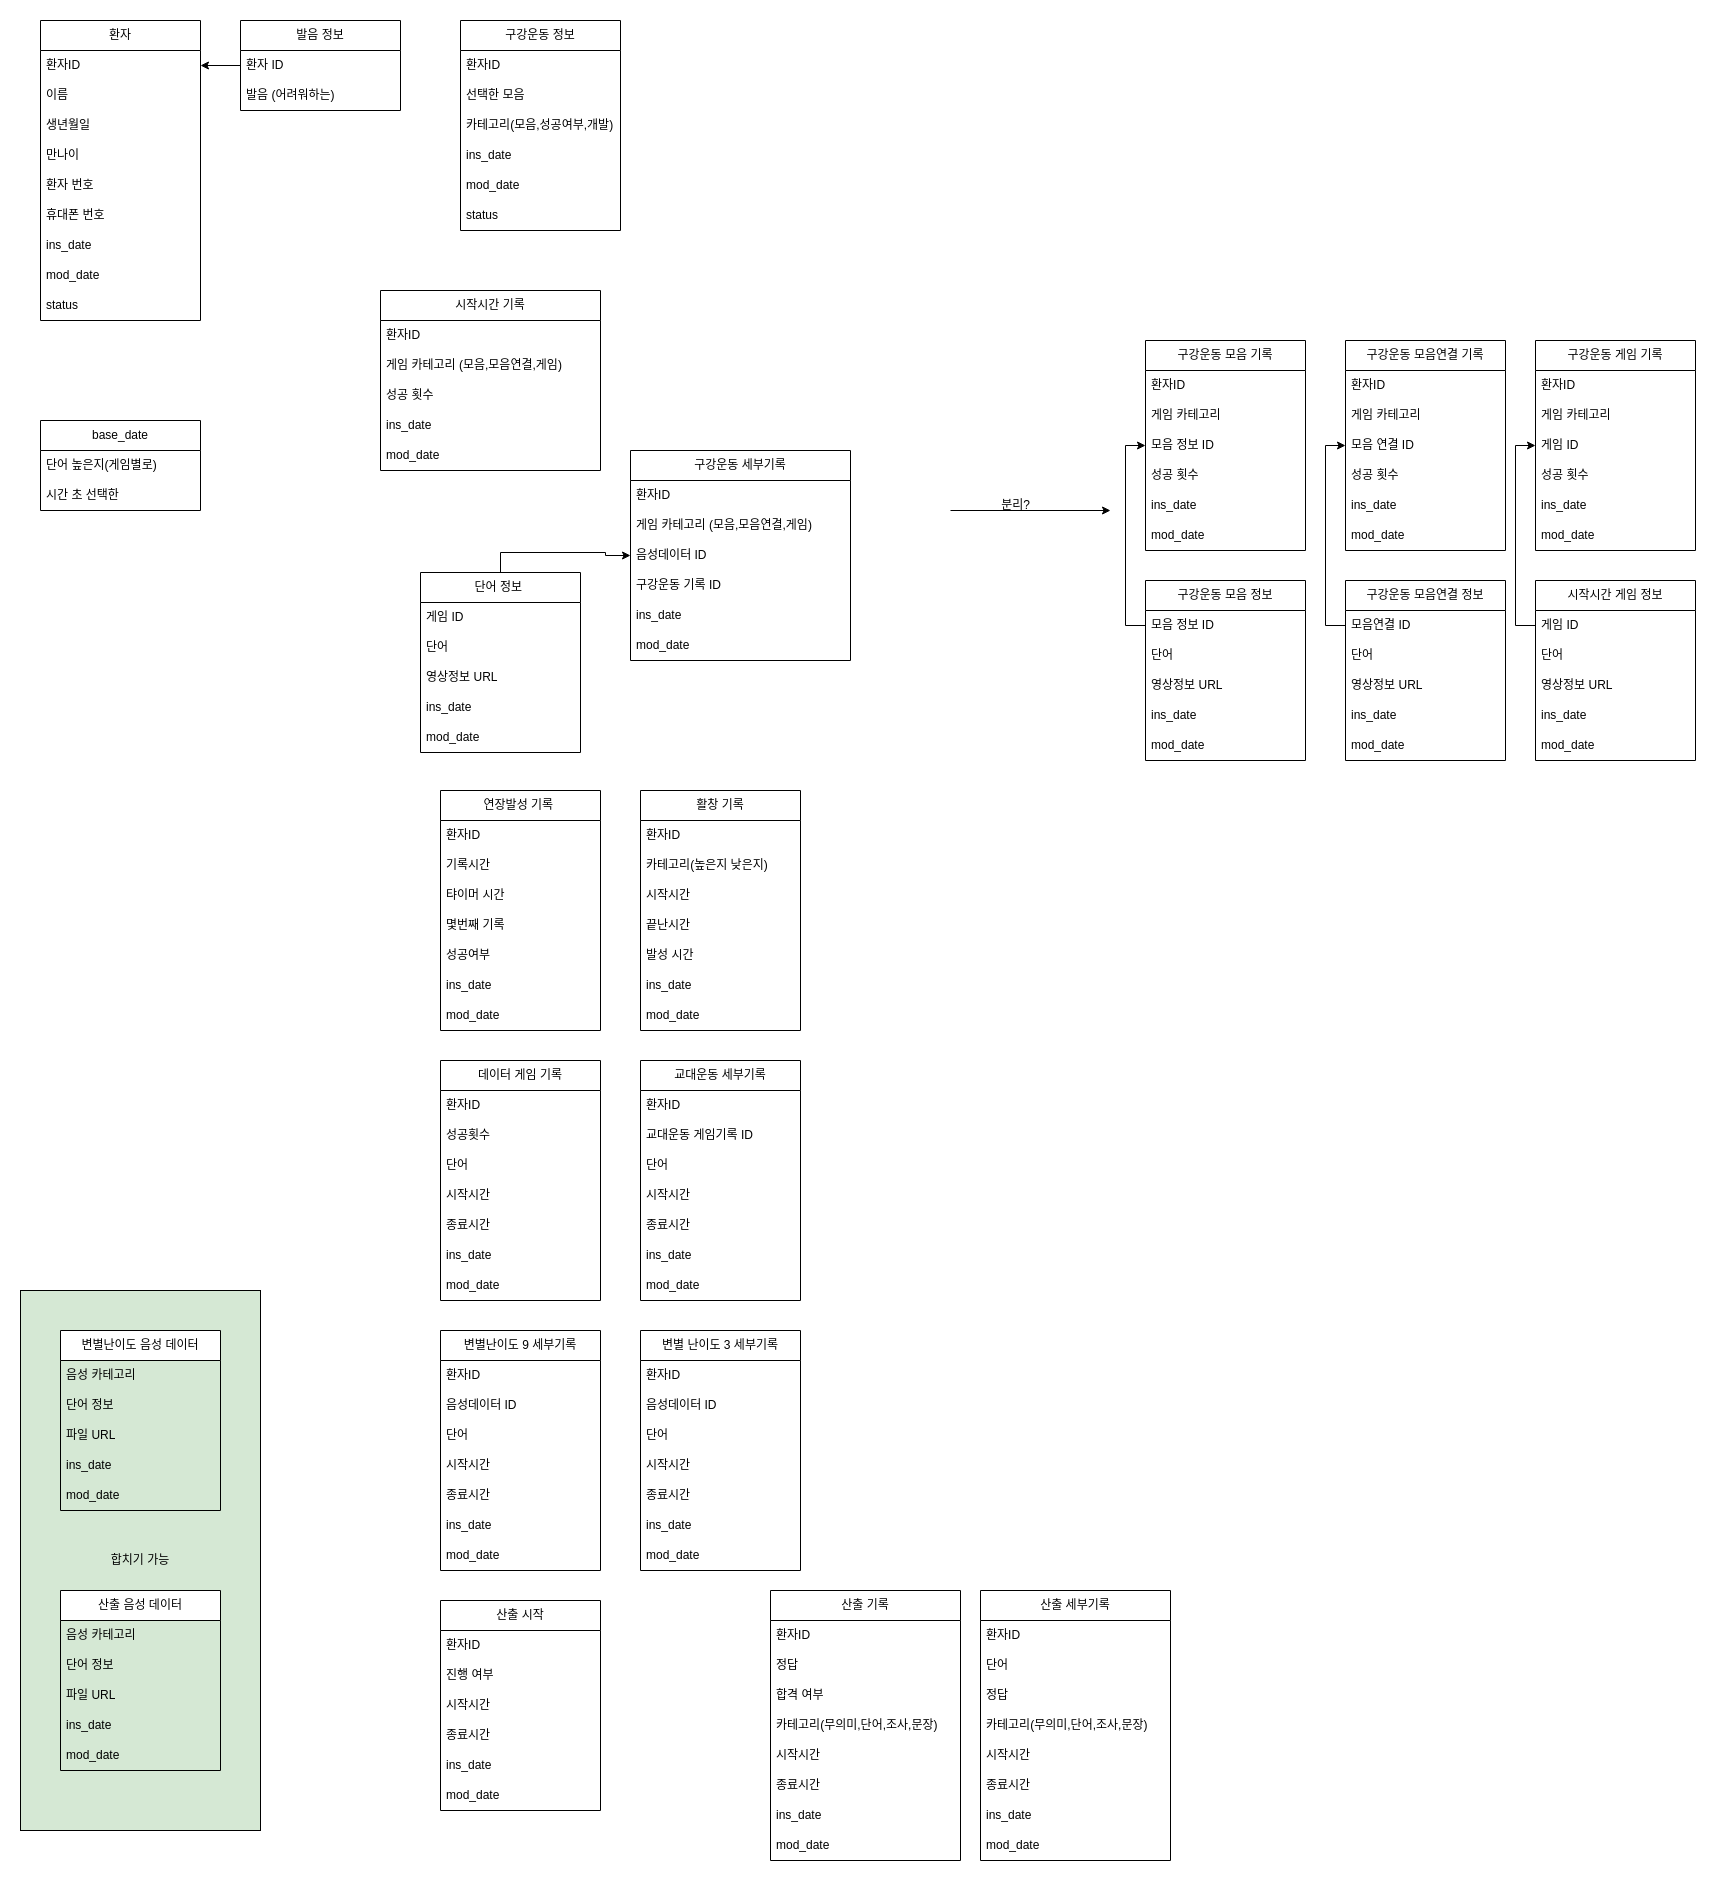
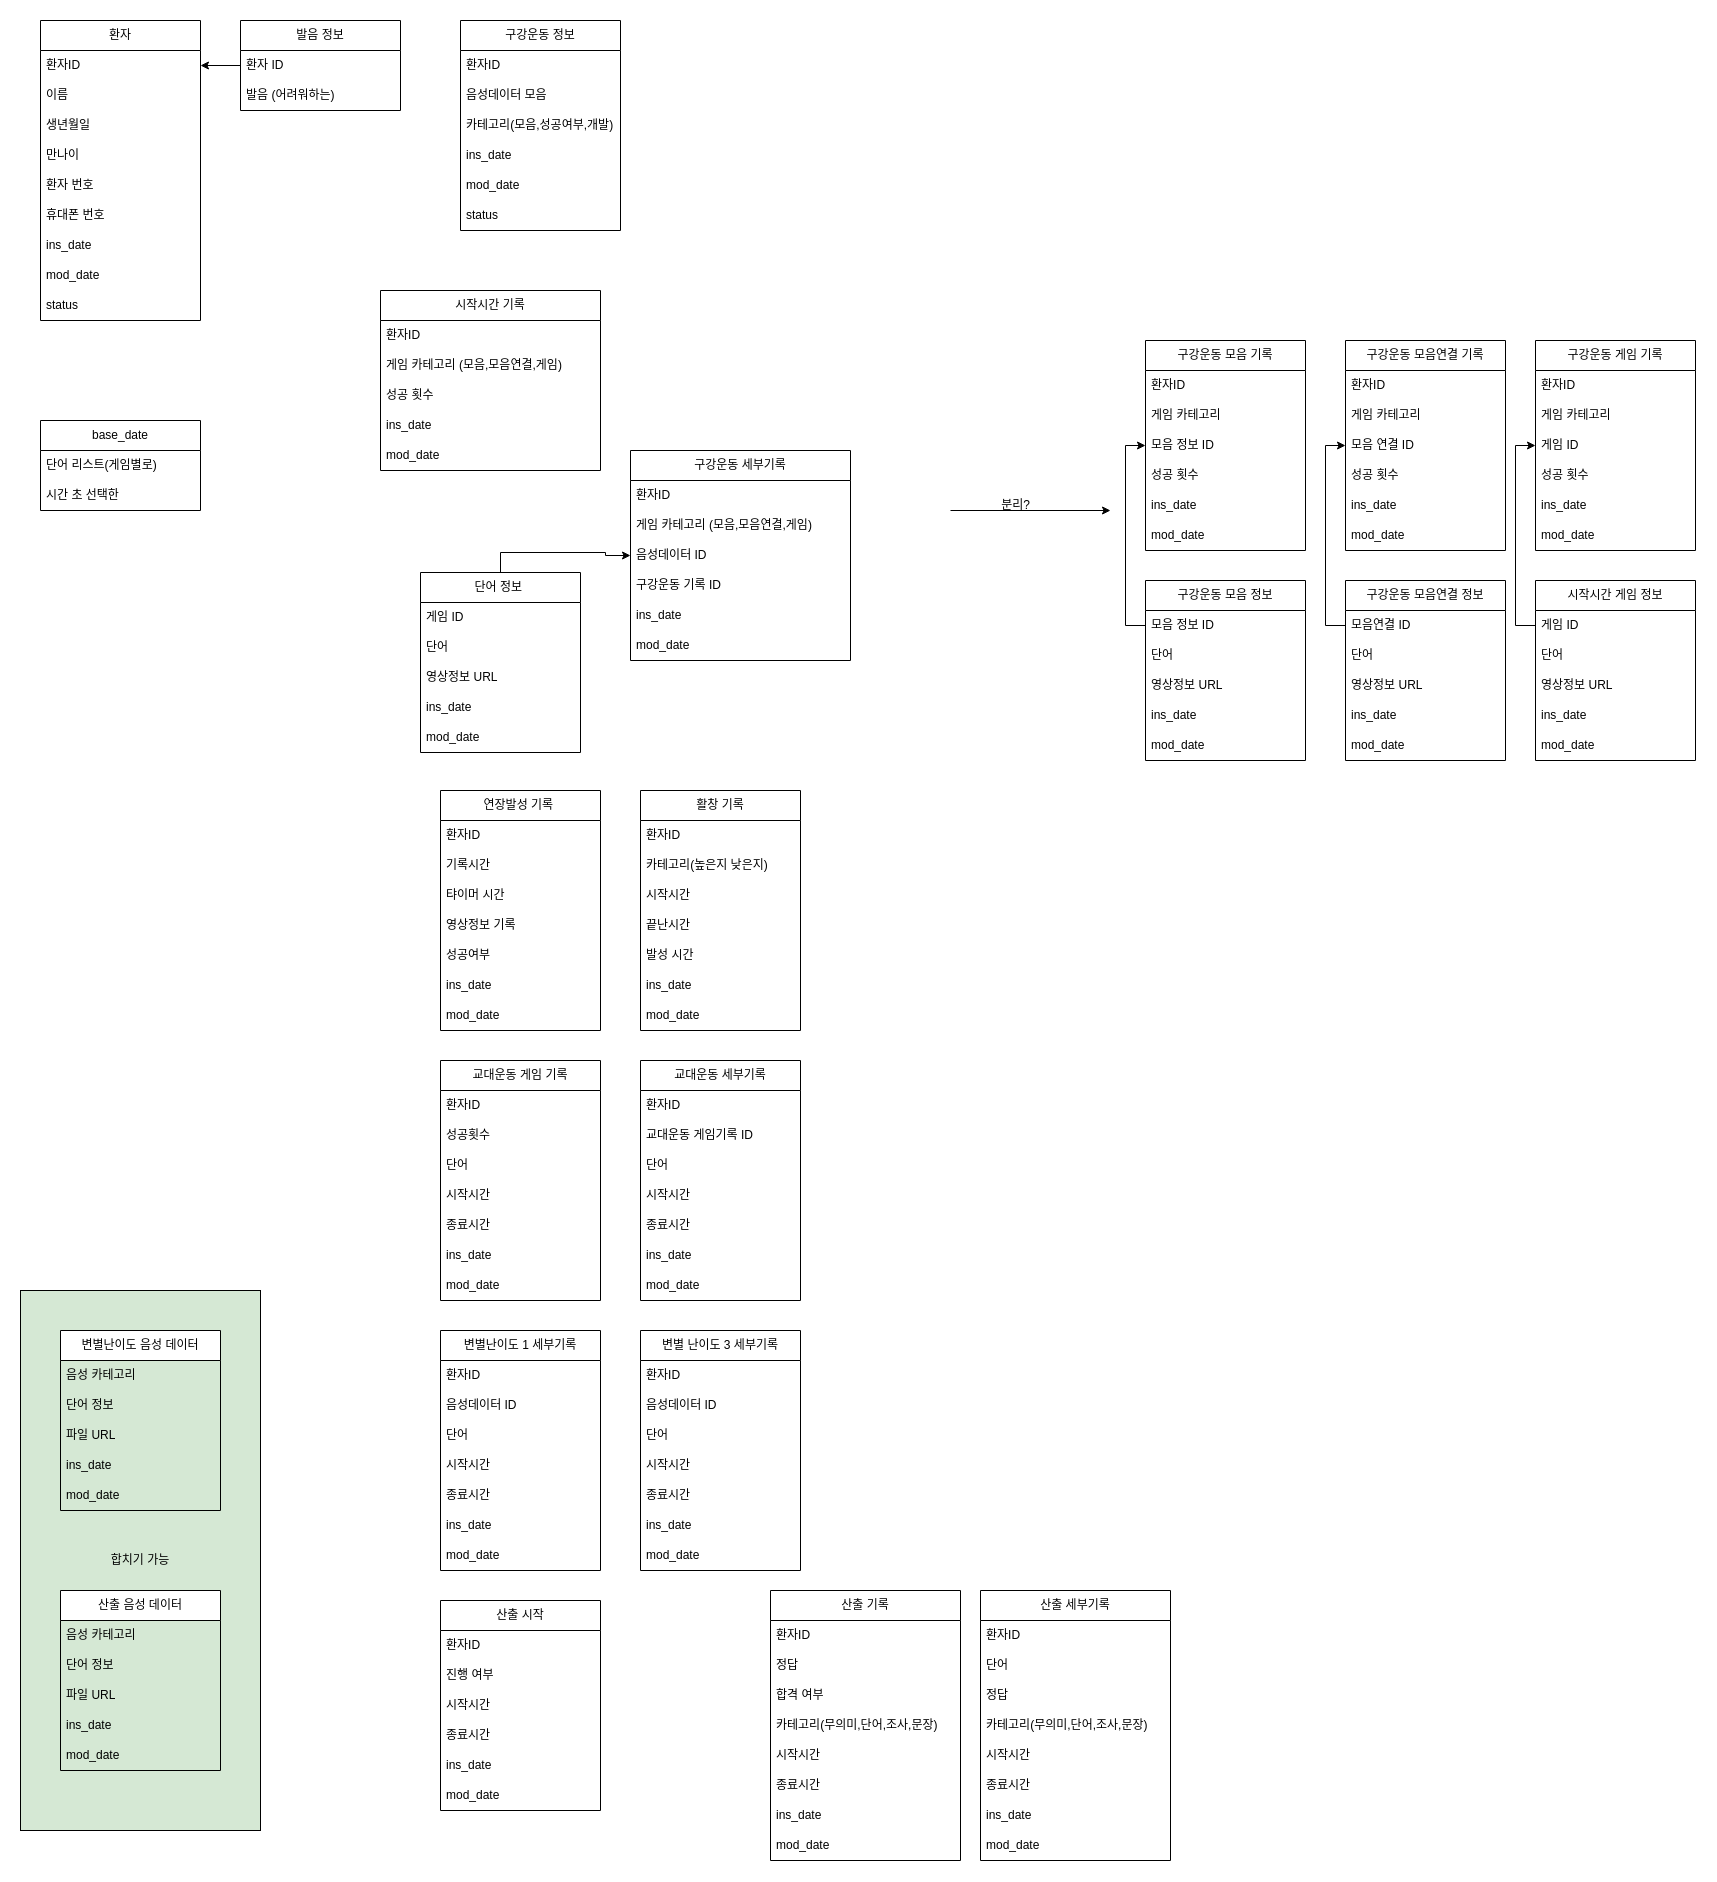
- <mxCell id="19" value="선택한 모음&amp;nbsp;" style="text;strokeColor=none;fillColor=none;align=left;verticalAlign=middle;spacingLeft=4;spacingRight=4;overflow=hidden;points=[[0,0.5],[1,0.5]];portConstraint=eastwest;rotatable=0;whiteSpace=wrap;html=1;" vertex="1" parent="17"><mxGeometry y="60" width="160" height="30" as="geometry" /></mxCell>
+ <mxCell id="19" value="음성데이터 모음&amp;nbsp;" style="text;strokeColor=none;fillColor=none;align=left;verticalAlign=middle;spacingLeft=4;spacingRight=4;overflow=hidden;points=[[0,0.5],[1,0.5]];portConstraint=eastwest;rotatable=0;whiteSpace=wrap;html=1;" vertex="1" parent="17"><mxGeometry y="60" width="160" height="30" as="geometry" /></mxCell>
- <mxCell id="83" value="단어 높은지(게임별로)" style="text;strokeColor=none;fillColor=none;align=left;verticalAlign=middle;spacingLeft=4;spacingRight=4;overflow=hidden;points=[[0,0.5],[1,0.5]];portConstraint=eastwest;rotatable=0;whiteSpace=wrap;html=1;" vertex="1" parent="82"><mxGeometry y="30" width="160" height="30" as="geometry" /></mxCell>
+ <mxCell id="83" value="단어 리스트(게임별로)" style="text;strokeColor=none;fillColor=none;align=left;verticalAlign=middle;spacingLeft=4;spacingRight=4;overflow=hidden;points=[[0,0.5],[1,0.5]];portConstraint=eastwest;rotatable=0;whiteSpace=wrap;html=1;" vertex="1" parent="82"><mxGeometry y="30" width="160" height="30" as="geometry" /></mxCell>
- <mxCell id="70" value="몇번째 기록" style="text;strokeColor=none;fillColor=none;align=left;verticalAlign=middle;spacingLeft=4;spacingRight=4;overflow=hidden;points=[[0,0.5],[1,0.5]];portConstraint=eastwest;rotatable=0;whiteSpace=wrap;html=1;" vertex="1" parent="66"><mxGeometry y="120" width="160" height="30" as="geometry" /></mxCell>
+ <mxCell id="70" value="영상정보 기록" style="text;strokeColor=none;fillColor=none;align=left;verticalAlign=middle;spacingLeft=4;spacingRight=4;overflow=hidden;points=[[0,0.5],[1,0.5]];portConstraint=eastwest;rotatable=0;whiteSpace=wrap;html=1;" vertex="1" parent="66"><mxGeometry y="120" width="160" height="30" as="geometry" /></mxCell>
- <mxCell id="85" value="데이터 게임 기록" style="swimlane;fontStyle=0;childLayout=stackLayout;horizontal=1;startSize=30;horizontalStack=0;resizeParent=1;resizeParentMax=0;resizeLast=0;collapsible=1;marginBottom=0;whiteSpace=wrap;html=1;" vertex="1" parent="1"><mxGeometry x="440" y="1060" width="160" height="240" as="geometry" /></mxCell>
+ <mxCell id="85" value="교대운동 게임 기록" style="swimlane;fontStyle=0;childLayout=stackLayout;horizontal=1;startSize=30;horizontalStack=0;resizeParent=1;resizeParentMax=0;resizeLast=0;collapsible=1;marginBottom=0;whiteSpace=wrap;html=1;" vertex="1" parent="1"><mxGeometry x="440" y="1060" width="160" height="240" as="geometry" /></mxCell>
- <mxCell id="107" value="변별난이도 9 세부기록" style="swimlane;fontStyle=0;childLayout=stackLayout;horizontal=1;startSize=30;horizontalStack=0;resizeParent=1;resizeParentMax=0;resizeLast=0;collapsible=1;marginBottom=0;whiteSpace=wrap;html=1;" vertex="1" parent="1"><mxGeometry x="440" y="1330" width="160" height="240" as="geometry" /></mxCell>
+ <mxCell id="107" value="변별난이도 1 세부기록" style="swimlane;fontStyle=0;childLayout=stackLayout;horizontal=1;startSize=30;horizontalStack=0;resizeParent=1;resizeParentMax=0;resizeLast=0;collapsible=1;marginBottom=0;whiteSpace=wrap;html=1;" vertex="1" parent="1"><mxGeometry x="440" y="1330" width="160" height="240" as="geometry" /></mxCell>
